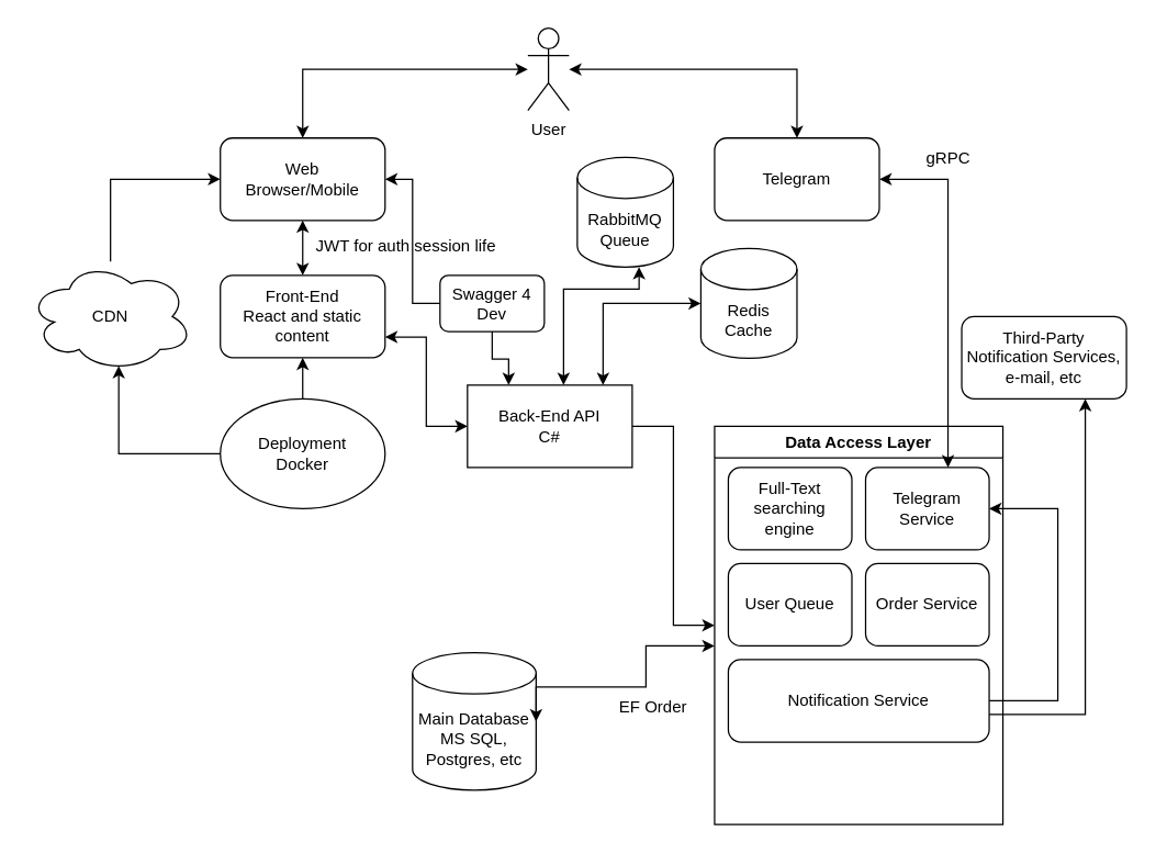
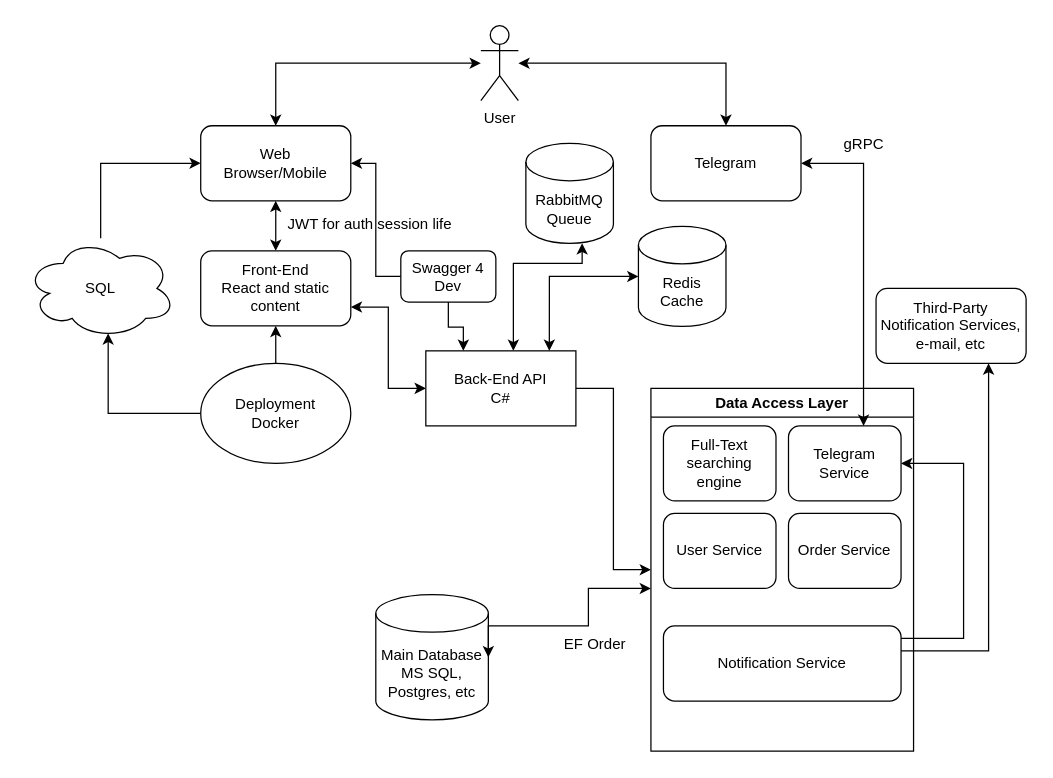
- <mxCell id="10" value="CDN" style="ellipse;shape=cloud;whiteSpace=wrap;html=1;" vertex="1" parent="1"><mxGeometry x="20" y="190" width="120" height="80" as="geometry" /></mxCell>
+ <mxCell id="10" value="SQL" style="ellipse;shape=cloud;whiteSpace=wrap;html=1;" vertex="1" parent="1"><mxGeometry x="20" y="190" width="120" height="80" as="geometry" /></mxCell>
- <mxCell id="28" value="User Queue" style="rounded=1;whiteSpace=wrap;html=1;" vertex="1" parent="25"><mxGeometry x="10" y="100" width="90" height="60" as="geometry" /></mxCell>
+ <mxCell id="28" value="User Service" style="rounded=1;whiteSpace=wrap;html=1;" vertex="1" parent="25"><mxGeometry x="10" y="100" width="90" height="60" as="geometry" /></mxCell>
- <mxCell id="31" value="Notification Service" style="rounded=1;whiteSpace=wrap;html=1;" vertex="1" parent="25"><mxGeometry x="10" y="170" width="190" height="60" as="geometry" /></mxCell>
+ <mxCell id="31" value="Notification Service" style="rounded=1;whiteSpace=wrap;html=1;" vertex="1" parent="25"><mxGeometry x="10" y="190" width="190" height="60" as="geometry" /></mxCell>
